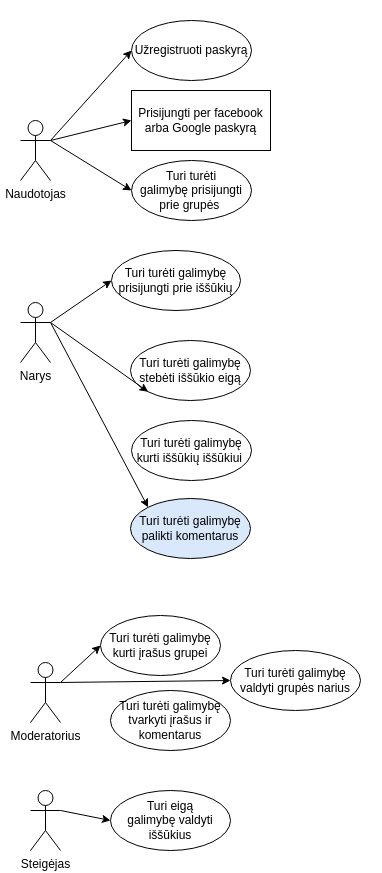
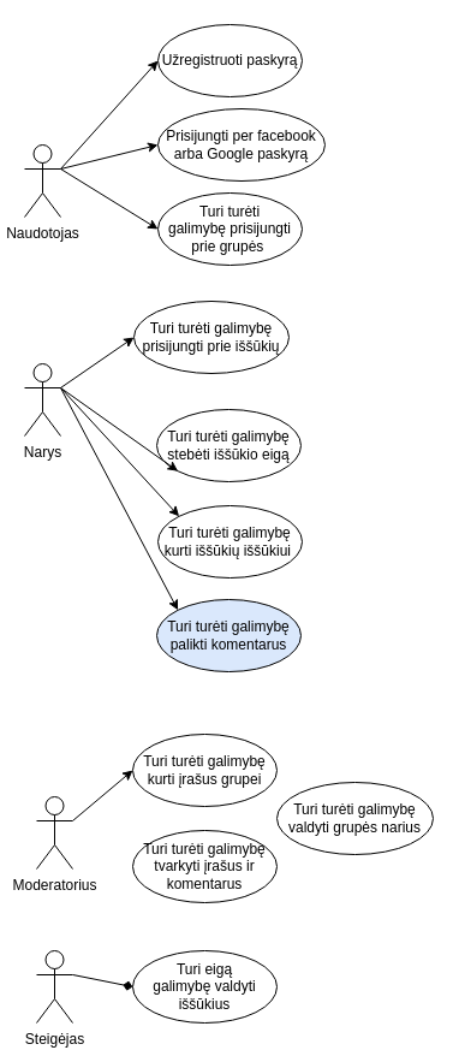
- <mxCell id="8" value="Prisijungti per facebook arba Google paskyrą" style="whiteSpace=wrap;html=1;verticalAlign=middle;align=center;rounded=0;" parent="1" vertex="1"><mxGeometry x="131" y="90" width="139" height="60" as="geometry" /></mxCell>
+ <mxCell id="8" value="Prisijungti per facebook arba Google paskyrą" style="ellipse;whiteSpace=wrap;html=1;verticalAlign=middle;align=center;" parent="1" vertex="1"><mxGeometry x="131" y="90" width="139" height="60" as="geometry" /></mxCell>
+ <mxCell id="18" value="" style="endArrow=classic;html=1;rounded=0;exitX=1;exitY=0.333;exitDx=0;exitDy=0;exitPerimeter=0;entryX=0;entryY=0;entryDx=0;entryDy=0;" parent="1" source="3" target="14" edge="1"><mxGeometry width="50" height="50" relative="1" as="geometry"><mxPoint x="70" y="342" as="sourcePoint" /><mxPoint x="284" y="292" as="targetPoint" /></mxGeometry></mxCell>
- <mxCell id="20" value="Turi turėti galimybę kurti įrašus grupei" style="ellipse;whiteSpace=wrap;html=1;verticalAlign=middle;align=center;" parent="1" vertex="1"><mxGeometry x="100" y="615" width="120" height="60" as="geometry" /></mxCell>
+ <mxCell id="20" value="Turi turėti galimybę kurti įrašus grupei" style="ellipse;whiteSpace=wrap;html=1;verticalAlign=middle;align=center;" parent="1" vertex="1"><mxGeometry x="110" y="610" width="120" height="60" as="geometry" /></mxCell>
- <mxCell id="24" value="" style="endArrow=classic;html=1;rounded=0;exitX=1;exitY=0.333;exitDx=0;exitDy=0;exitPerimeter=0;entryX=0;entryY=0.5;entryDx=0;entryDy=0;" parent="1" source="4" target="21" edge="1"><mxGeometry width="50" height="50" relative="1" as="geometry"><mxPoint x="80" y="542" as="sourcePoint" /><mxPoint x="147.574" y="568.787" as="targetPoint" /></mxGeometry></mxCell>
- <mxCell id="26" value="" style="endArrow=classic;html=1;rounded=0;exitX=1;exitY=0.333;exitDx=0;exitDy=0;exitPerimeter=0;entryX=0;entryY=0.5;entryDx=0;entryDy=0;" parent="1" source="5" target="25" edge="1"><mxGeometry width="50" height="50" relative="1" as="geometry"><mxPoint x="230" y="670" as="sourcePoint" /><mxPoint x="280" y="620" as="targetPoint" /></mxGeometry></mxCell>
+ <mxCell id="26" value="" style="endArrow=diamond;html=1;rounded=0;exitX=1;exitY=0.333;exitDx=0;exitDy=0;exitPerimeter=0;entryX=0;entryY=0.5;entryDx=0;entryDy=0;" parent="1" source="5" target="25" edge="1"><mxGeometry width="50" height="50" relative="1" as="geometry"><mxPoint x="230" y="670" as="sourcePoint" /><mxPoint x="280" y="620" as="targetPoint" /></mxGeometry></mxCell>
